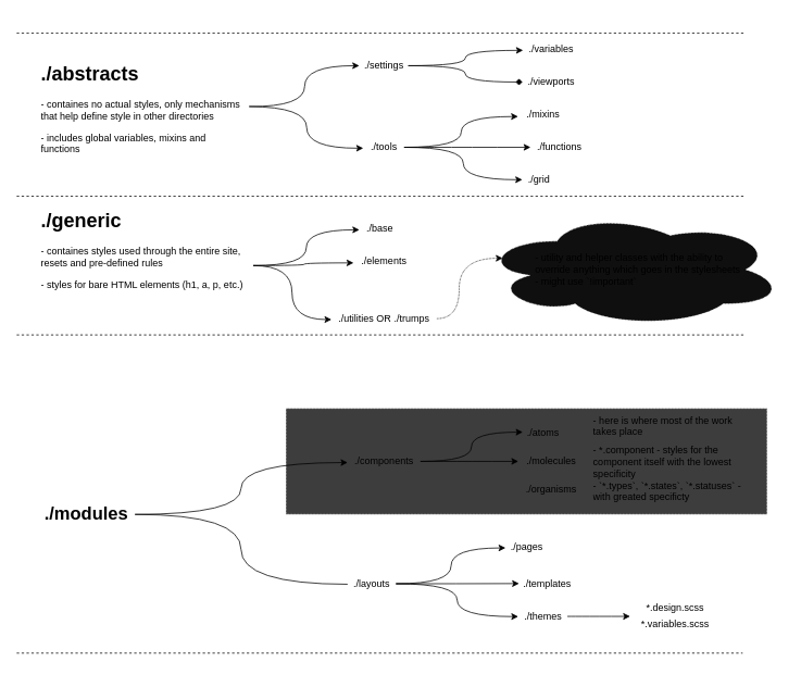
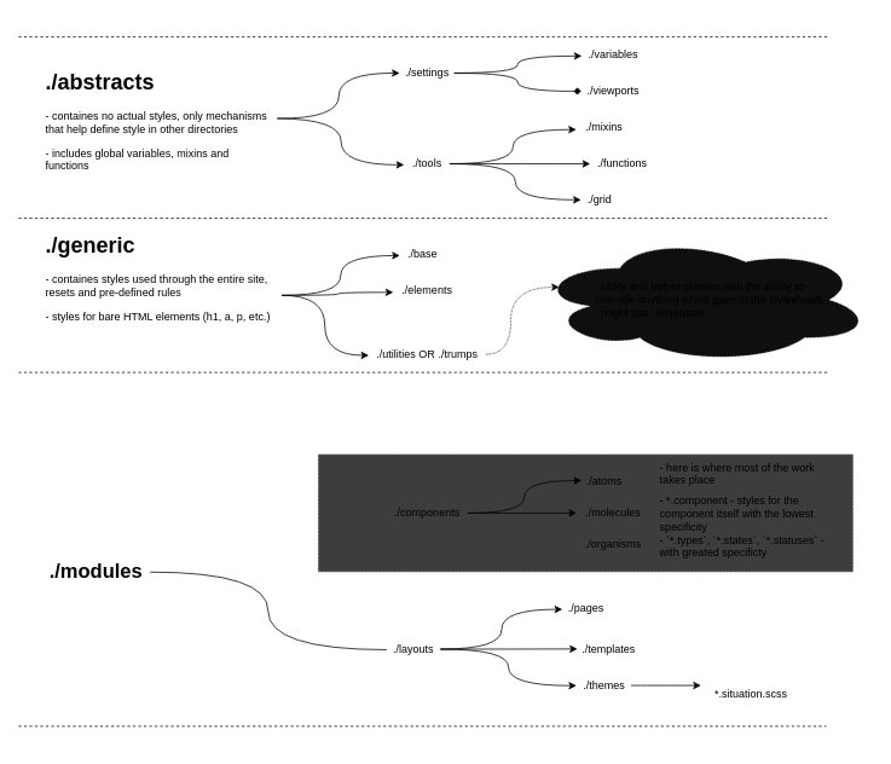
- <mxCell id="12" style="edgeStyle=orthogonalEdgeStyle;curved=1;html=1;entryX=0.008;entryY=0.573;entryDx=0;entryDy=0;entryPerimeter=0;" edge="1" parent="1" source="13" target="27"><mxGeometry relative="1" as="geometry" /></mxCell>
- <mxCell id="45" value="*.design.scss" style="text;html=1;align=center;verticalAlign=middle;resizable=0;points=[];autosize=1;strokeColor=none;fillColor=none;" vertex="1" parent="1"><mxGeometry x="782" y="735" width="90" height="20" as="geometry" /></mxCell>
- <mxCell id="46" value="*.variables.scss" style="text;html=1;align=center;verticalAlign=middle;resizable=0;points=[];autosize=1;strokeColor=none;fillColor=none;" vertex="1" parent="1"><mxGeometry x="782" y="755" width="90" height="20" as="geometry" /></mxCell>
+ <mxCell id="46" value="*.situation.scss" style="text;html=1;align=center;verticalAlign=middle;resizable=0;points=[];autosize=1;strokeColor=none;fillColor=none;" vertex="1" parent="1"><mxGeometry x="782" y="755" width="90" height="20" as="geometry" /></mxCell>
